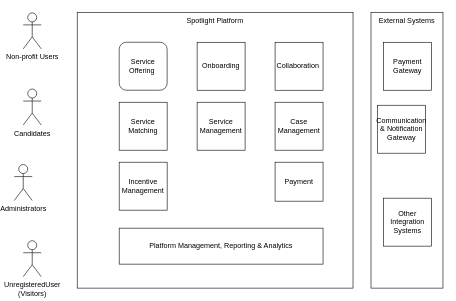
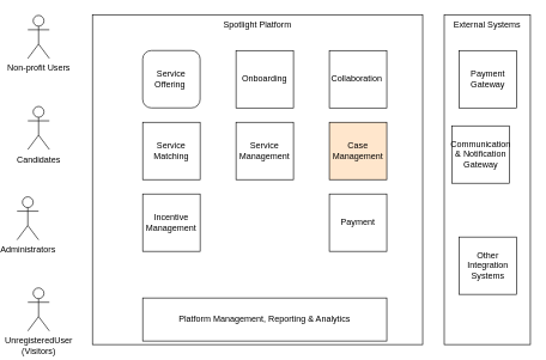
- <mxCell id="13" value="Case&lt;br&gt;Management" style="whiteSpace=wrap;html=1;aspect=fixed;" vertex="1" parent="1"><mxGeometry x="455" y="170" width="80" height="80" as="geometry" /></mxCell>
+ <mxCell id="13" value="Case&lt;br&gt;Management" style="whiteSpace=wrap;html=1;aspect=fixed;fillColor=#ffe6cc;" vertex="1" parent="1"><mxGeometry x="455" y="170" width="80" height="80" as="geometry" /></mxCell>
- <mxCell id="15" value="Payment" style="whiteSpace=wrap;html=1;aspect=fixed;" vertex="1" parent="1"><mxGeometry x="455" y="270" width="80" height="65" as="geometry" /></mxCell>
+ <mxCell id="15" value="Payment" style="whiteSpace=wrap;html=1;aspect=fixed;" vertex="1" parent="1"><mxGeometry x="455" y="270" width="80" height="80" as="geometry" /></mxCell>
- <mxCell id="16" value="&lt;span style=&quot;&quot;&gt;Platform Management, Reporting &amp;amp; Analytics&lt;/span&gt;" style="rounded=0;whiteSpace=wrap;html=1;" vertex="1" parent="1"><mxGeometry x="195" y="380" width="340" height="60" as="geometry" /></mxCell>
+ <mxCell id="16" value="&lt;span style=&quot;&quot;&gt;Platform Management, Reporting &amp;amp; Analytics&lt;/span&gt;" style="rounded=0;whiteSpace=wrap;html=1;" vertex="1" parent="1"><mxGeometry x="195" y="415" width="340" height="60" as="geometry" /></mxCell>
